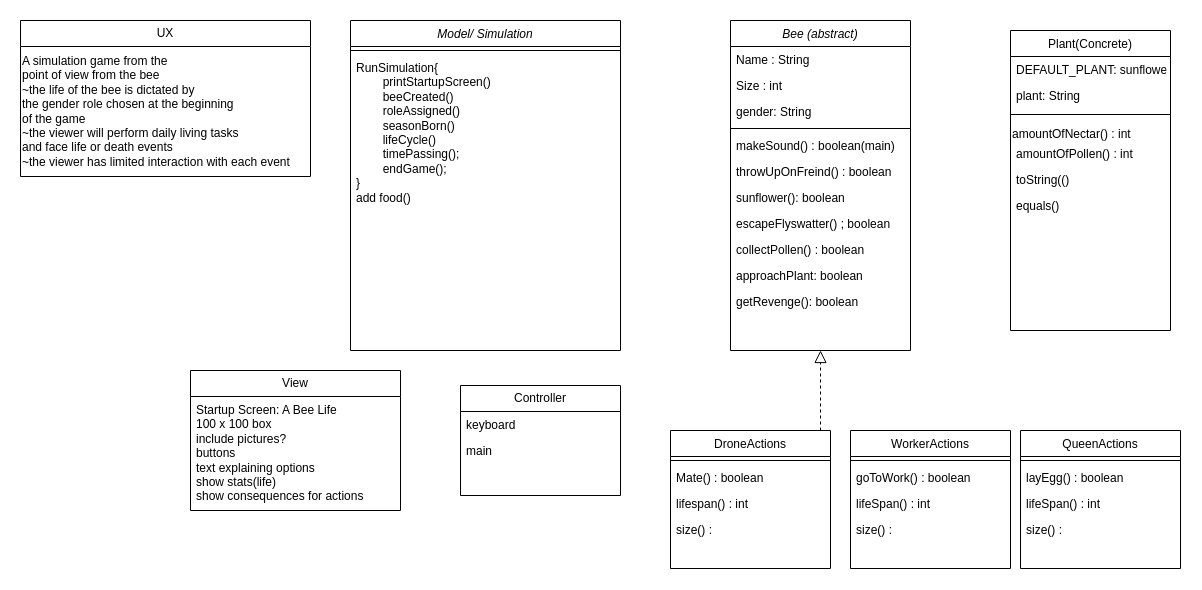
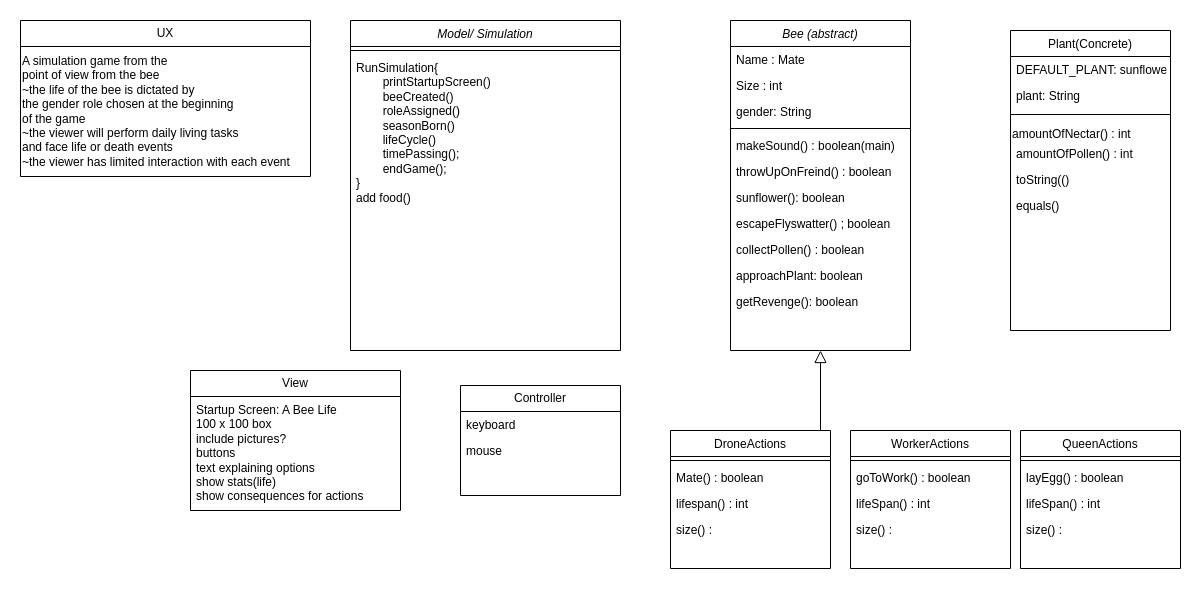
- <mxCell id="3" value="Name : String" style="text;align=left;verticalAlign=top;spacingLeft=4;spacingRight=4;overflow=hidden;rotatable=0;points=[[0,0.5],[1,0.5]];portConstraint=eastwest;" parent="2" vertex="1"><mxGeometry y="26" width="180" height="26" as="geometry" /></mxCell>
+ <mxCell id="3" value="Name : Mate" style="text;align=left;verticalAlign=top;spacingLeft=4;spacingRight=4;overflow=hidden;rotatable=0;points=[[0,0.5],[1,0.5]];portConstraint=eastwest;" parent="2" vertex="1"><mxGeometry y="26" width="180" height="26" as="geometry" /></mxCell>
- <mxCell id="19" value="" style="endArrow=block;endSize=10;endFill=0;shadow=0;strokeWidth=1;rounded=0;curved=0;edgeStyle=elbowEdgeStyle;elbow=vertical;entryX=0.5;entryY=1;entryDx=0;entryDy=0;dashed=1;" parent="1" source="14" target="2" edge="1"><mxGeometry width="160" relative="1" as="geometry"><mxPoint x="570" y="213" as="sourcePoint" /><mxPoint x="570" y="213" as="targetPoint" /><Array as="points"><mxPoint x="670" y="430" /><mxPoint x="670" y="430" /></Array></mxGeometry></mxCell>
+ <mxCell id="19" value="" style="endArrow=block;endSize=10;endFill=0;shadow=0;strokeWidth=1;rounded=0;curved=0;edgeStyle=elbowEdgeStyle;elbow=vertical;entryX=0.5;entryY=1;entryDx=0;entryDy=0;" parent="1" source="14" target="2" edge="1"><mxGeometry width="160" relative="1" as="geometry"><mxPoint x="570" y="213" as="sourcePoint" /><mxPoint x="570" y="213" as="targetPoint" /><Array as="points"><mxPoint x="670" y="430" /><mxPoint x="670" y="430" /></Array></mxGeometry></mxCell>
- <mxCell id="42" value="main" style="text;strokeColor=none;fillColor=none;align=left;verticalAlign=top;spacingLeft=4;spacingRight=4;overflow=hidden;rotatable=0;points=[[0,0.5],[1,0.5]];portConstraint=eastwest;whiteSpace=wrap;html=1;" vertex="1" parent="40"><mxGeometry y="52" width="160" height="58" as="geometry" /></mxCell>
+ <mxCell id="42" value="mouse" style="text;strokeColor=none;fillColor=none;align=left;verticalAlign=top;spacingLeft=4;spacingRight=4;overflow=hidden;rotatable=0;points=[[0,0.5],[1,0.5]];portConstraint=eastwest;whiteSpace=wrap;html=1;" vertex="1" parent="40"><mxGeometry y="52" width="160" height="58" as="geometry" /></mxCell>
